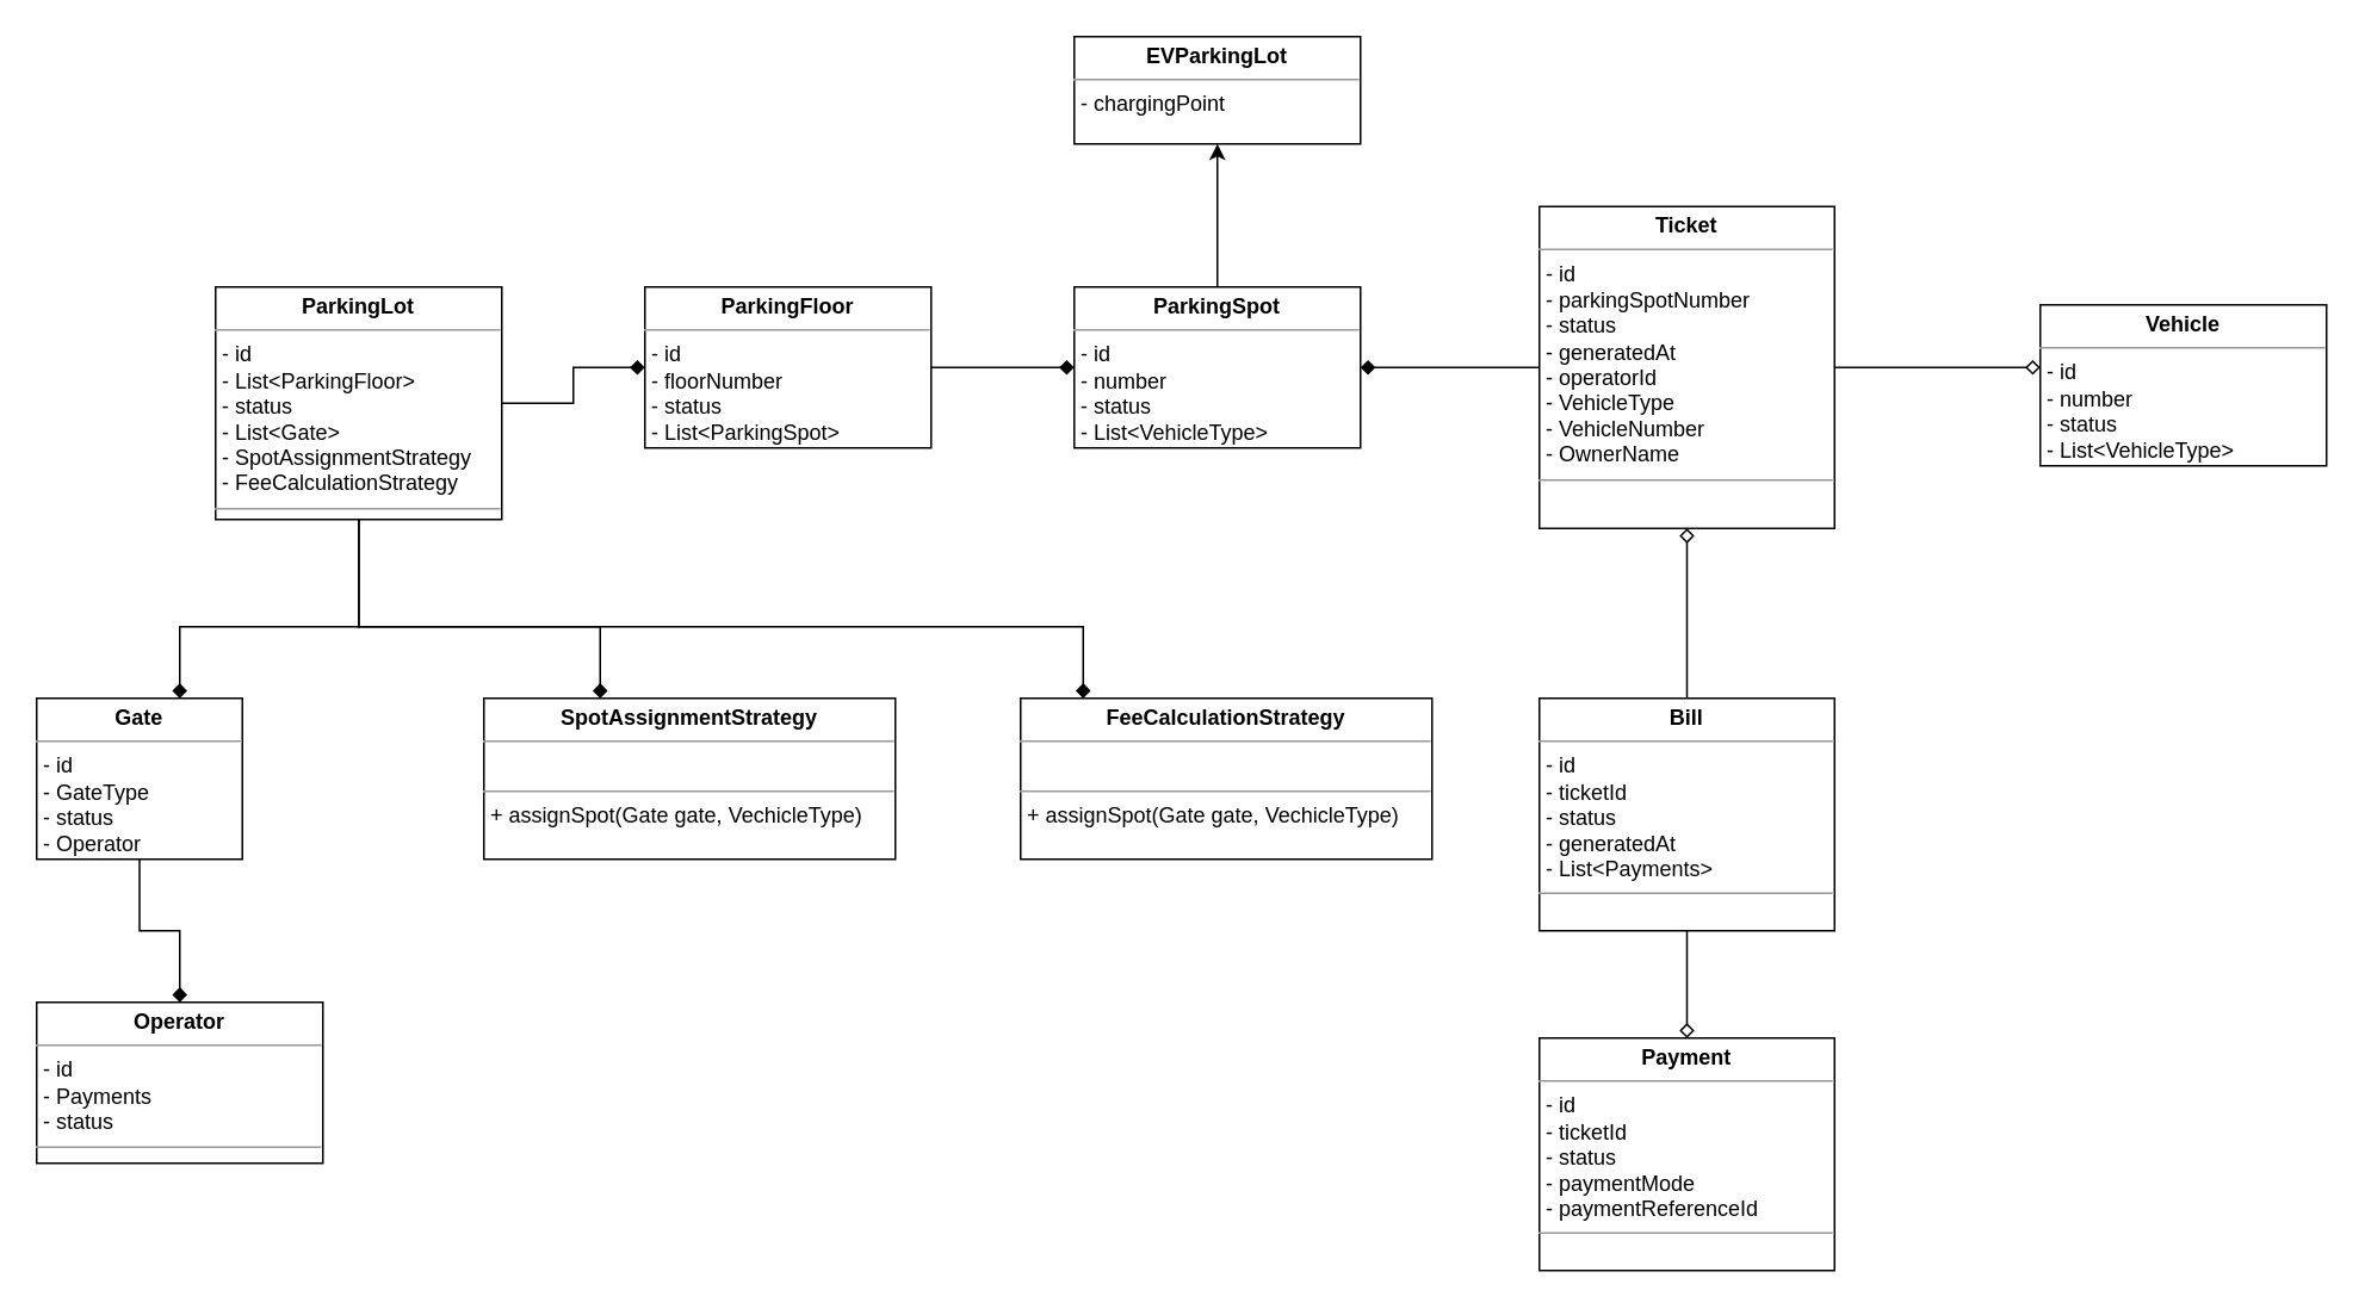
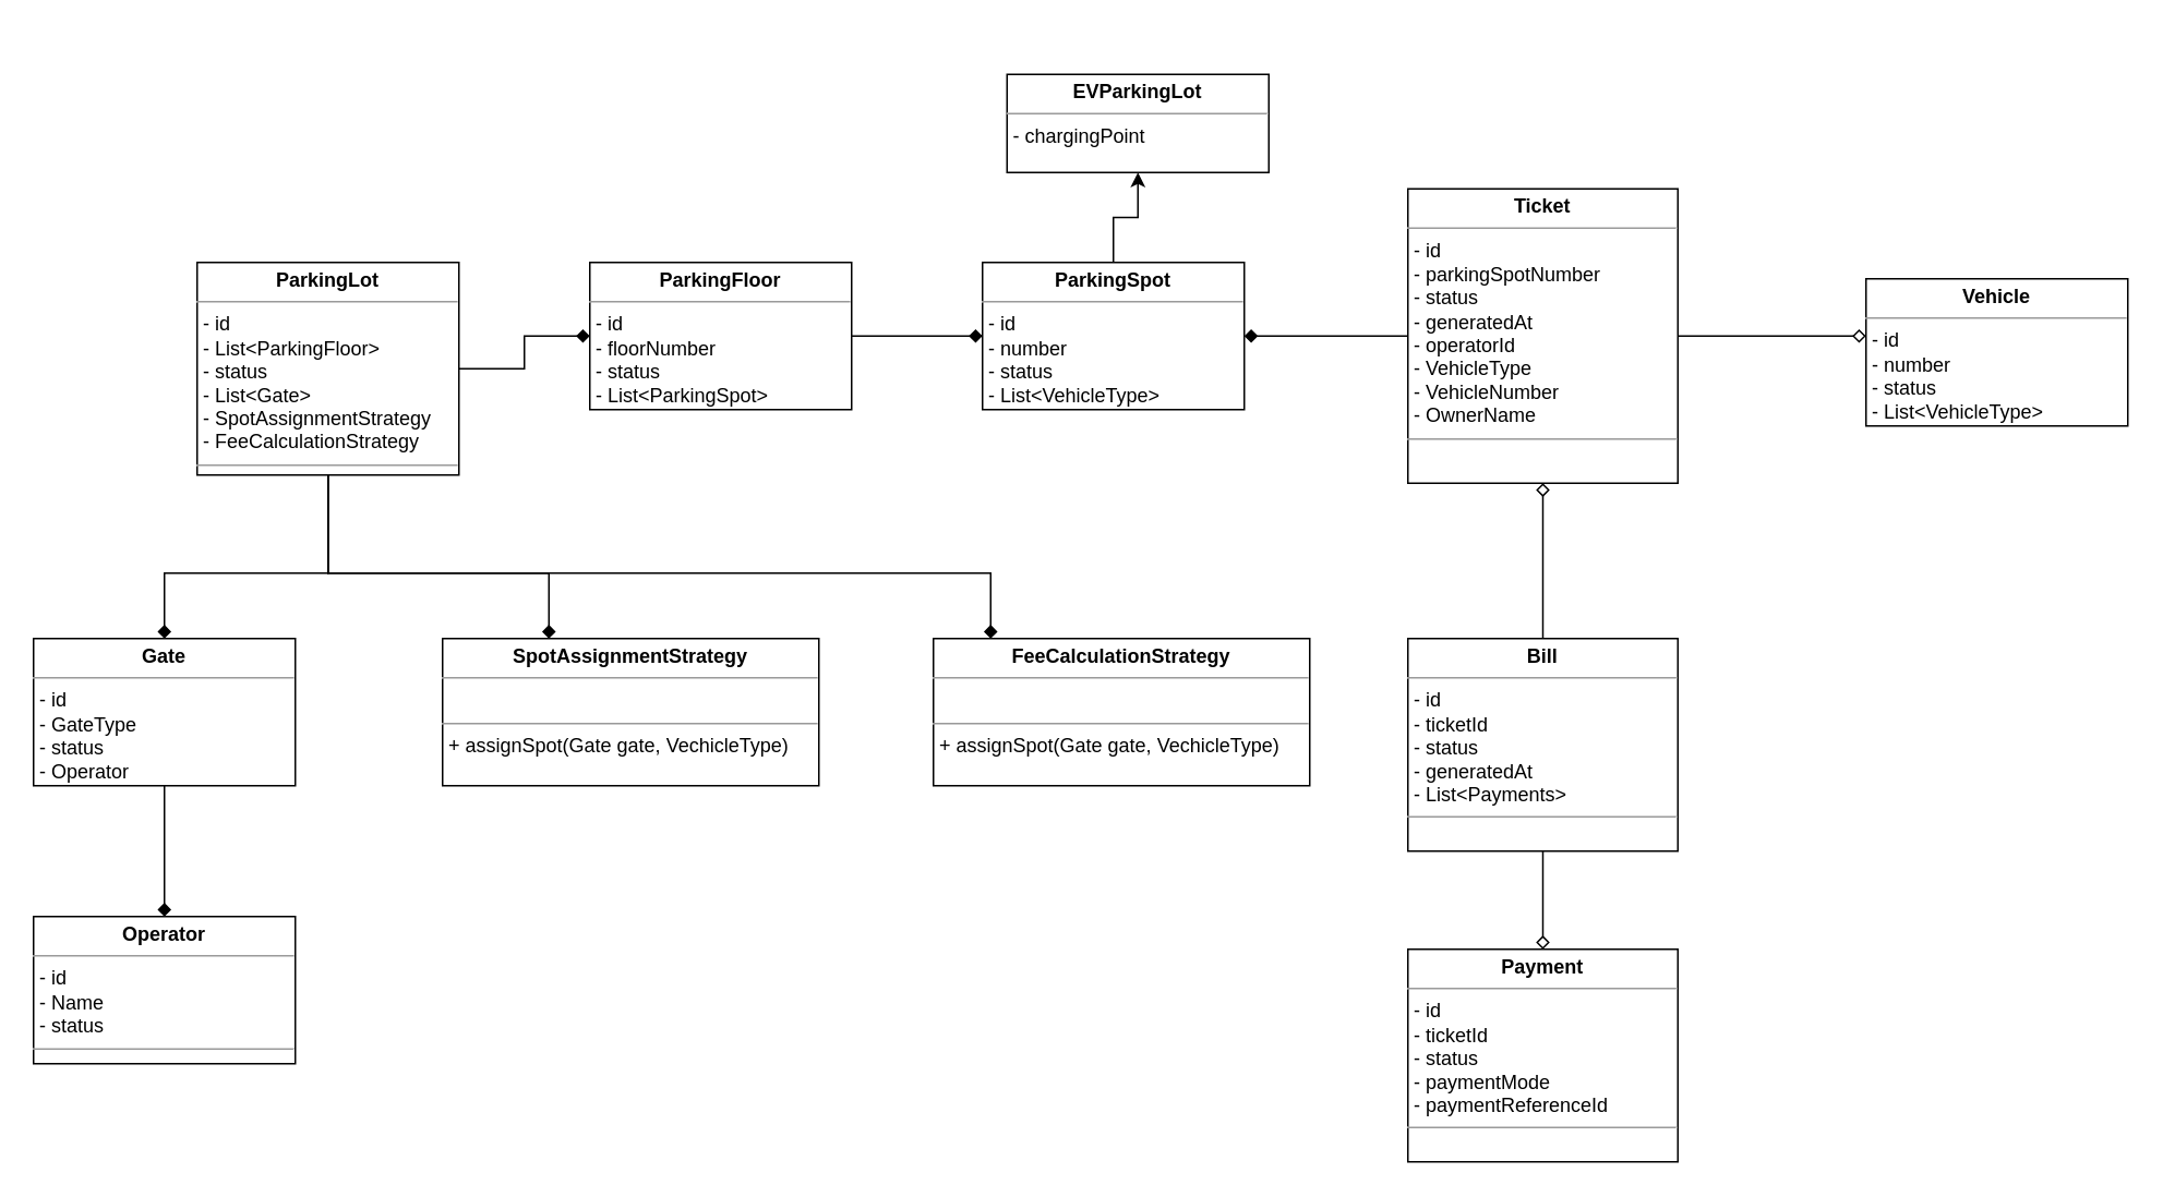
- <mxCell id="24" value="&lt;p style=&quot;margin:0px;margin-top:4px;text-align:center;&quot;&gt;&lt;b&gt;EVParkingLot&lt;/b&gt;&lt;/p&gt;&lt;hr size=&quot;1&quot;&gt;&lt;p style=&quot;margin:0px;margin-left:4px;&quot;&gt;- chargingPoint&lt;/p&gt;" style="verticalAlign=top;align=left;overflow=fill;fontSize=12;fontFamily=Helvetica;html=1;whiteSpace=wrap;" vertex="1" parent="1"><mxGeometry x="600" y="20" width="160" height="60" as="geometry" /></mxCell>
+ <mxCell id="24" value="&lt;p style=&quot;margin:0px;margin-top:4px;text-align:center;&quot;&gt;&lt;b&gt;EVParkingLot&lt;/b&gt;&lt;/p&gt;&lt;hr size=&quot;1&quot;&gt;&lt;p style=&quot;margin:0px;margin-left:4px;&quot;&gt;- chargingPoint&lt;/p&gt;" style="verticalAlign=top;align=left;overflow=fill;fontSize=12;fontFamily=Helvetica;html=1;whiteSpace=wrap;" vertex="1" parent="1"><mxGeometry x="615" y="45" width="160" height="60" as="geometry" /></mxCell>
- <mxCell id="13" value="&lt;p style=&quot;margin:0px;margin-top:4px;text-align:center;&quot;&gt;&lt;b&gt;Gate&lt;/b&gt;&lt;/p&gt;&lt;hr size=&quot;1&quot;&gt;&lt;p style=&quot;margin:0px;margin-left:4px;&quot;&gt;- id&lt;/p&gt;&lt;p style=&quot;margin:0px;margin-left:4px;&quot;&gt;- GateType&lt;/p&gt;&lt;p style=&quot;margin:0px;margin-left:4px;&quot;&gt;- status&lt;/p&gt;&lt;p style=&quot;margin:0px;margin-left:4px;&quot;&gt;- Operator&lt;/p&gt;&lt;hr size=&quot;1&quot;&gt;&lt;p style=&quot;margin:0px;margin-left:4px;&quot;&gt;&lt;br&gt;&lt;/p&gt;" style="verticalAlign=top;align=left;overflow=fill;fontSize=12;fontFamily=Helvetica;html=1;whiteSpace=wrap;" vertex="1" parent="1"><mxGeometry x="20" y="390" width="115" height="90" as="geometry" /></mxCell>
+ <mxCell id="13" value="&lt;p style=&quot;margin:0px;margin-top:4px;text-align:center;&quot;&gt;&lt;b&gt;Gate&lt;/b&gt;&lt;/p&gt;&lt;hr size=&quot;1&quot;&gt;&lt;p style=&quot;margin:0px;margin-left:4px;&quot;&gt;- id&lt;/p&gt;&lt;p style=&quot;margin:0px;margin-left:4px;&quot;&gt;- GateType&lt;/p&gt;&lt;p style=&quot;margin:0px;margin-left:4px;&quot;&gt;- status&lt;/p&gt;&lt;p style=&quot;margin:0px;margin-left:4px;&quot;&gt;- Operator&lt;/p&gt;&lt;hr size=&quot;1&quot;&gt;&lt;p style=&quot;margin:0px;margin-left:4px;&quot;&gt;&lt;br&gt;&lt;/p&gt;" style="verticalAlign=top;align=left;overflow=fill;fontSize=12;fontFamily=Helvetica;html=1;whiteSpace=wrap;" vertex="1" parent="1"><mxGeometry x="20" y="390" width="160" height="90" as="geometry" /></mxCell>
- <mxCell id="23" value="&lt;p style=&quot;margin:0px;margin-top:4px;text-align:center;&quot;&gt;&lt;b&gt;Operator&lt;/b&gt;&lt;/p&gt;&lt;hr size=&quot;1&quot;&gt;&lt;p style=&quot;margin:0px;margin-left:4px;&quot;&gt;- id&lt;/p&gt;&lt;p style=&quot;margin:0px;margin-left:4px;&quot;&gt;- Payments&lt;/p&gt;&lt;p style=&quot;margin:0px;margin-left:4px;&quot;&gt;- status&lt;br&gt;&lt;/p&gt;&lt;hr size=&quot;1&quot;&gt;&lt;p style=&quot;margin:0px;margin-left:4px;&quot;&gt;&lt;br&gt;&lt;/p&gt;" style="verticalAlign=top;align=left;overflow=fill;fontSize=12;fontFamily=Helvetica;html=1;whiteSpace=wrap;" vertex="1" parent="1"><mxGeometry x="20" y="560" width="160" height="90" as="geometry" /></mxCell>
+ <mxCell id="23" value="&lt;p style=&quot;margin:0px;margin-top:4px;text-align:center;&quot;&gt;&lt;b&gt;Operator&lt;/b&gt;&lt;/p&gt;&lt;hr size=&quot;1&quot;&gt;&lt;p style=&quot;margin:0px;margin-left:4px;&quot;&gt;- id&lt;/p&gt;&lt;p style=&quot;margin:0px;margin-left:4px;&quot;&gt;- Name&lt;/p&gt;&lt;p style=&quot;margin:0px;margin-left:4px;&quot;&gt;- status&lt;br&gt;&lt;/p&gt;&lt;hr size=&quot;1&quot;&gt;&lt;p style=&quot;margin:0px;margin-left:4px;&quot;&gt;&lt;br&gt;&lt;/p&gt;" style="verticalAlign=top;align=left;overflow=fill;fontSize=12;fontFamily=Helvetica;html=1;whiteSpace=wrap;" vertex="1" parent="1"><mxGeometry x="20" y="560" width="160" height="90" as="geometry" /></mxCell>
